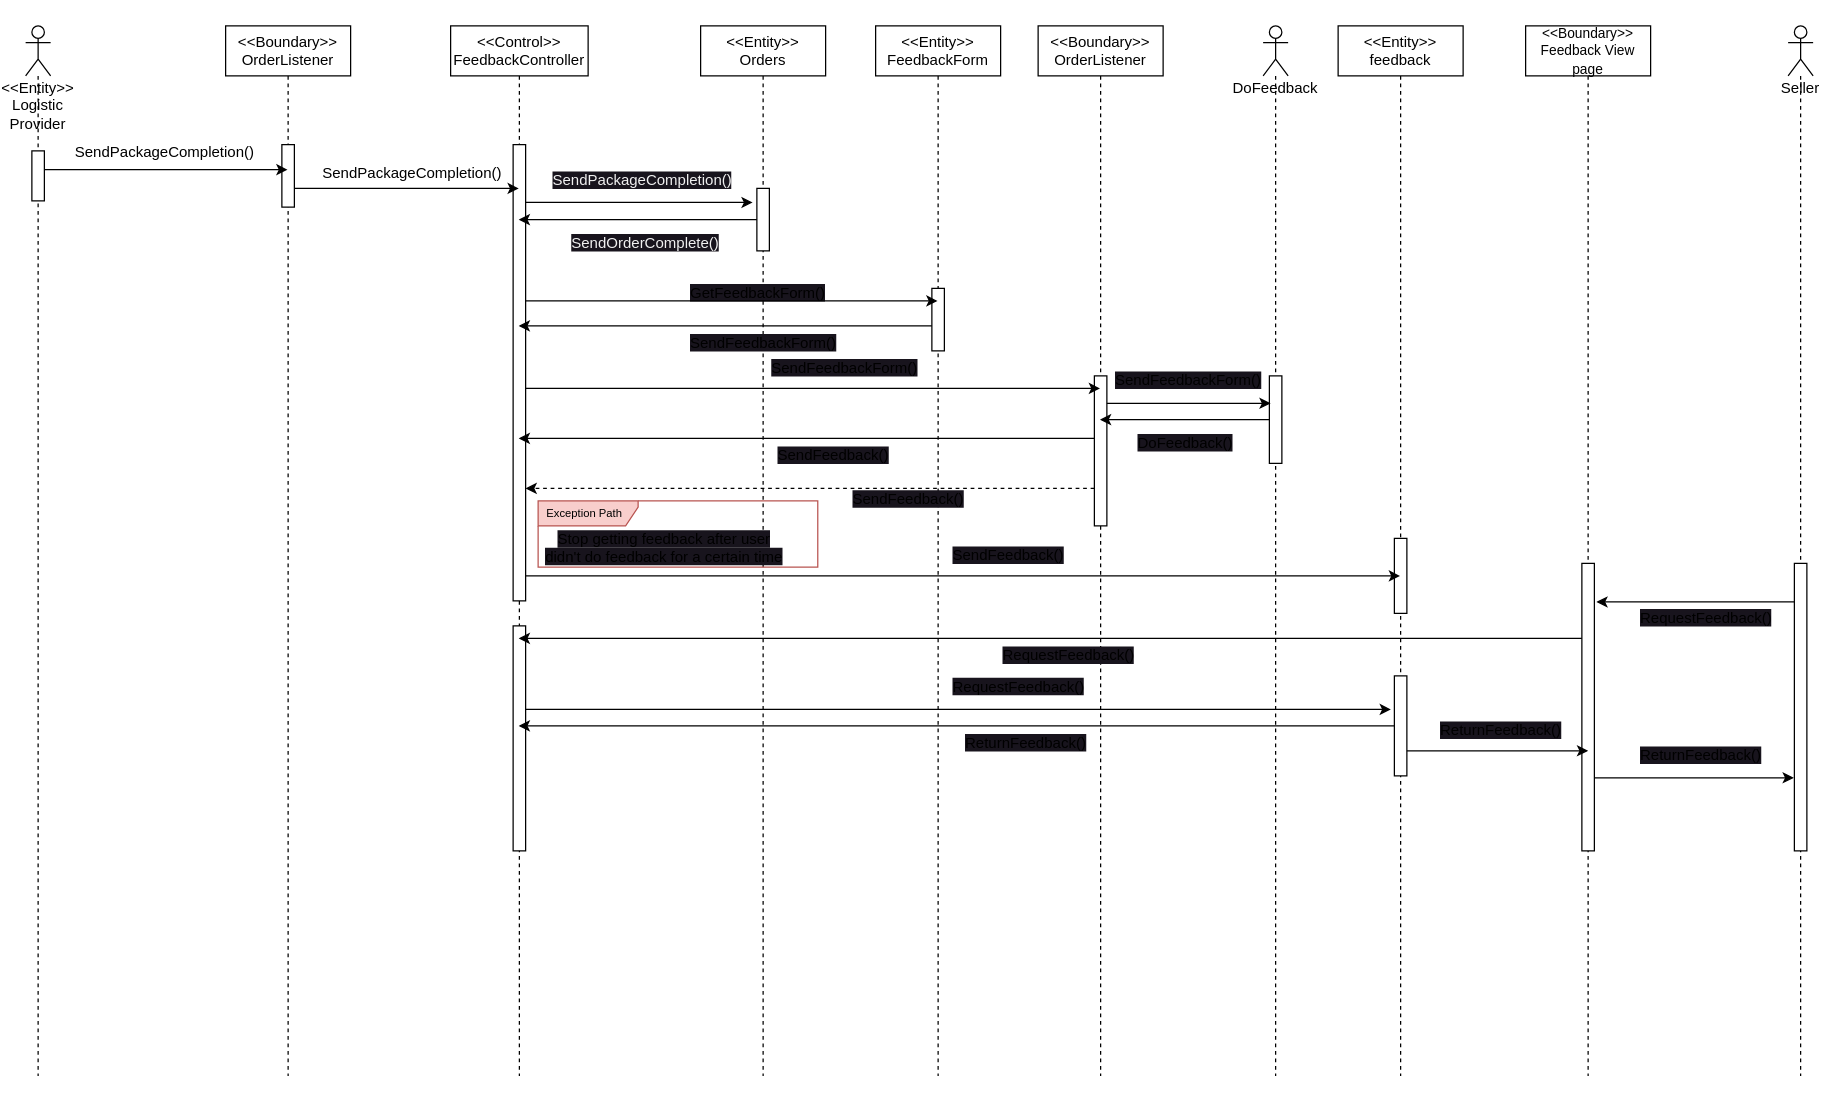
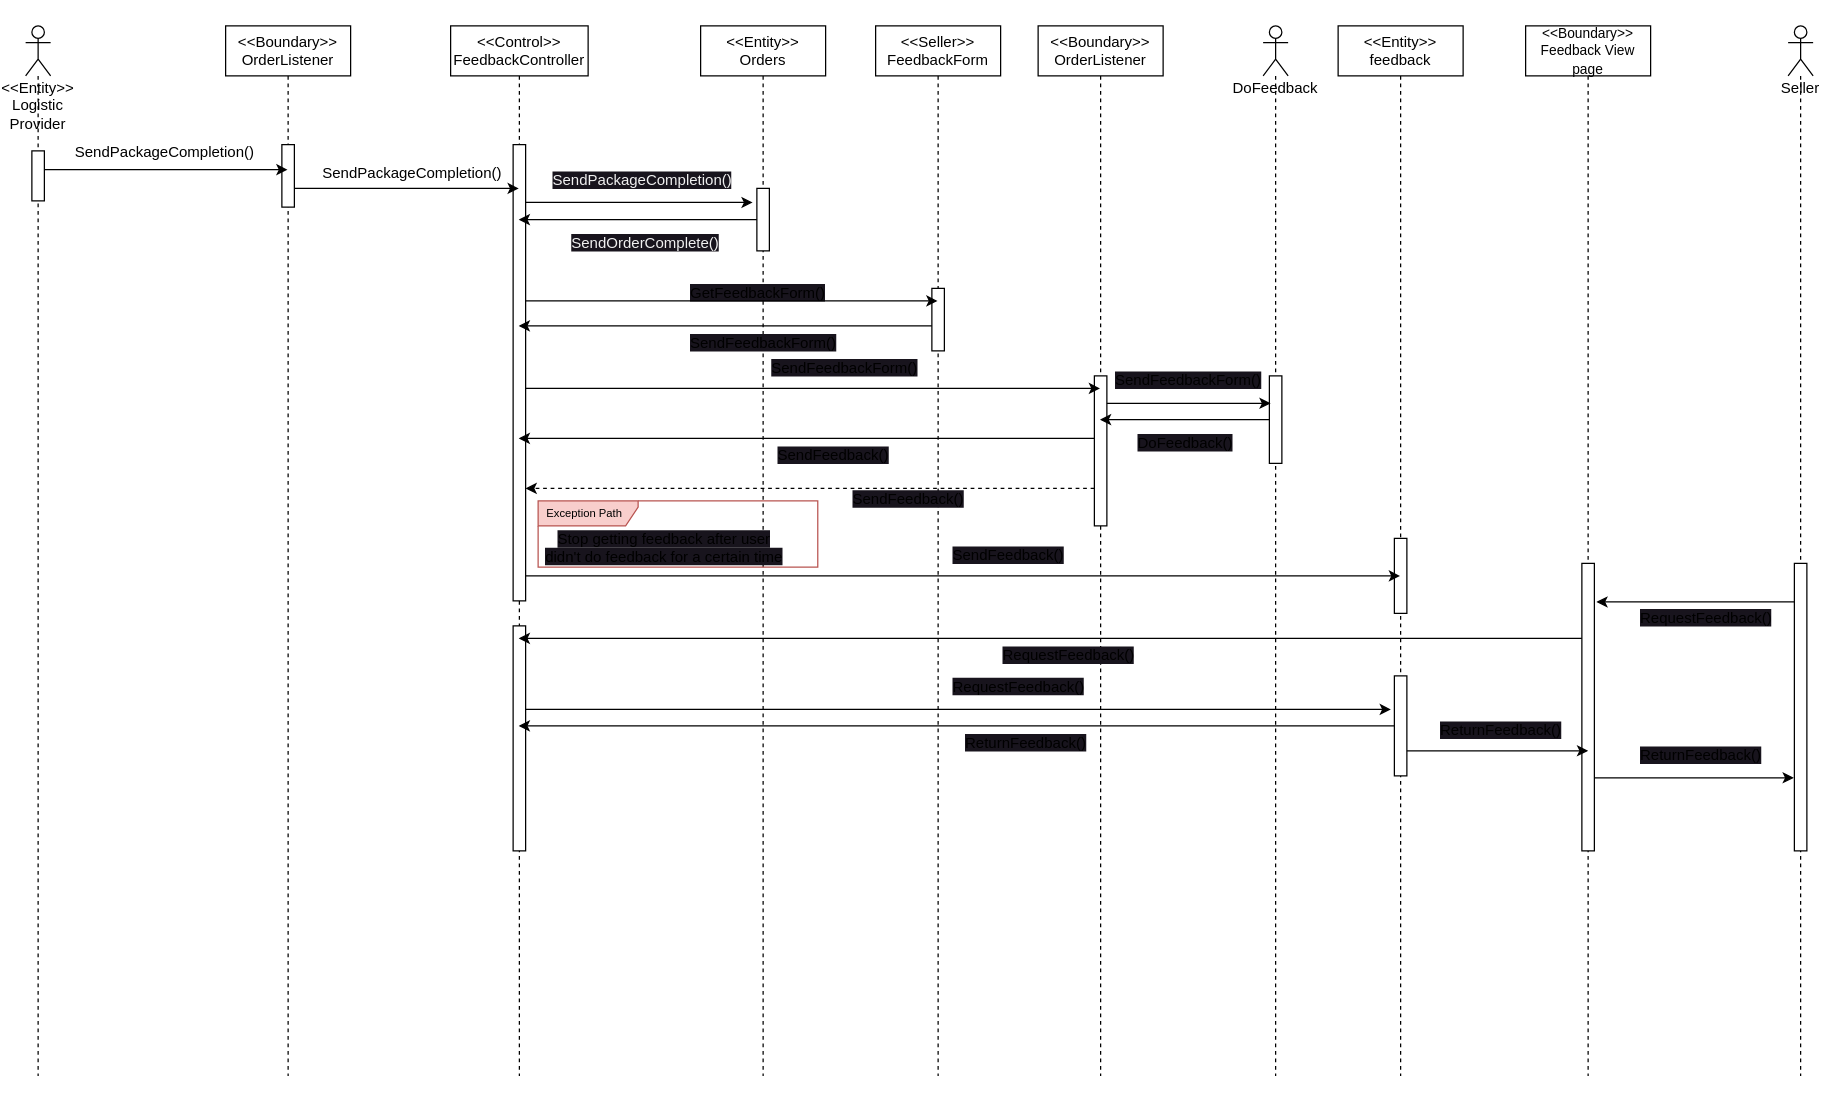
- <mxCell id="21" value="&amp;lt;&amp;lt;Entity&amp;gt;&amp;gt;&lt;br&gt;FeedbackForm" style="shape=umlLifeline;perimeter=lifelinePerimeter;whiteSpace=wrap;html=1;container=1;collapsible=0;recursiveResize=0;outlineConnect=0;" parent="1" vertex="1"><mxGeometry x="700" y="20" width="100" height="840" as="geometry" /></mxCell>
+ <mxCell id="21" value="&amp;lt;&amp;lt;Seller&amp;gt;&amp;gt;&lt;br&gt;FeedbackForm" style="shape=umlLifeline;perimeter=lifelinePerimeter;whiteSpace=wrap;html=1;container=1;collapsible=0;recursiveResize=0;outlineConnect=0;" parent="1" vertex="1"><mxGeometry x="700" y="20" width="100" height="840" as="geometry" /></mxCell>
